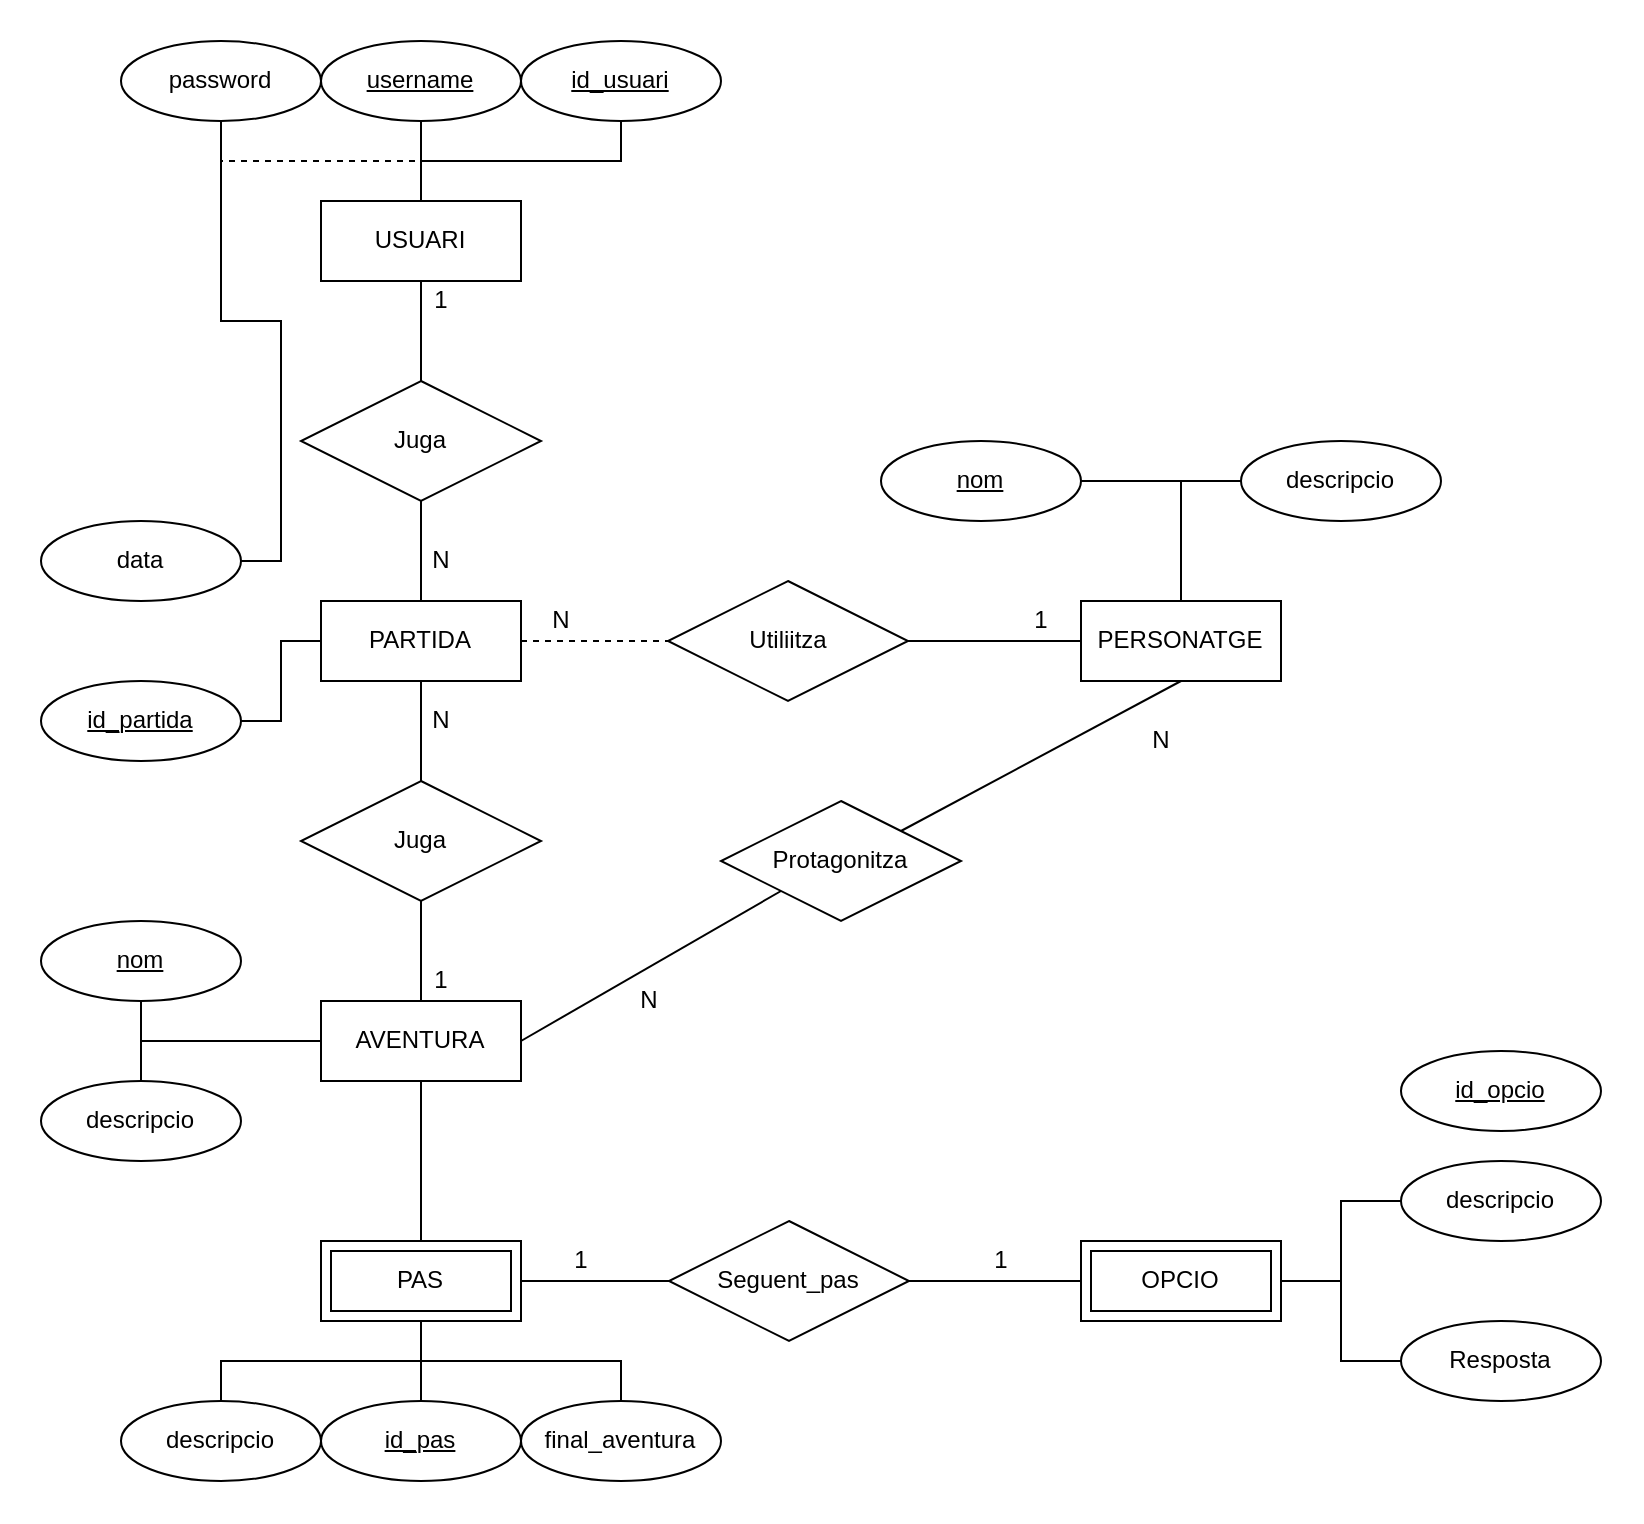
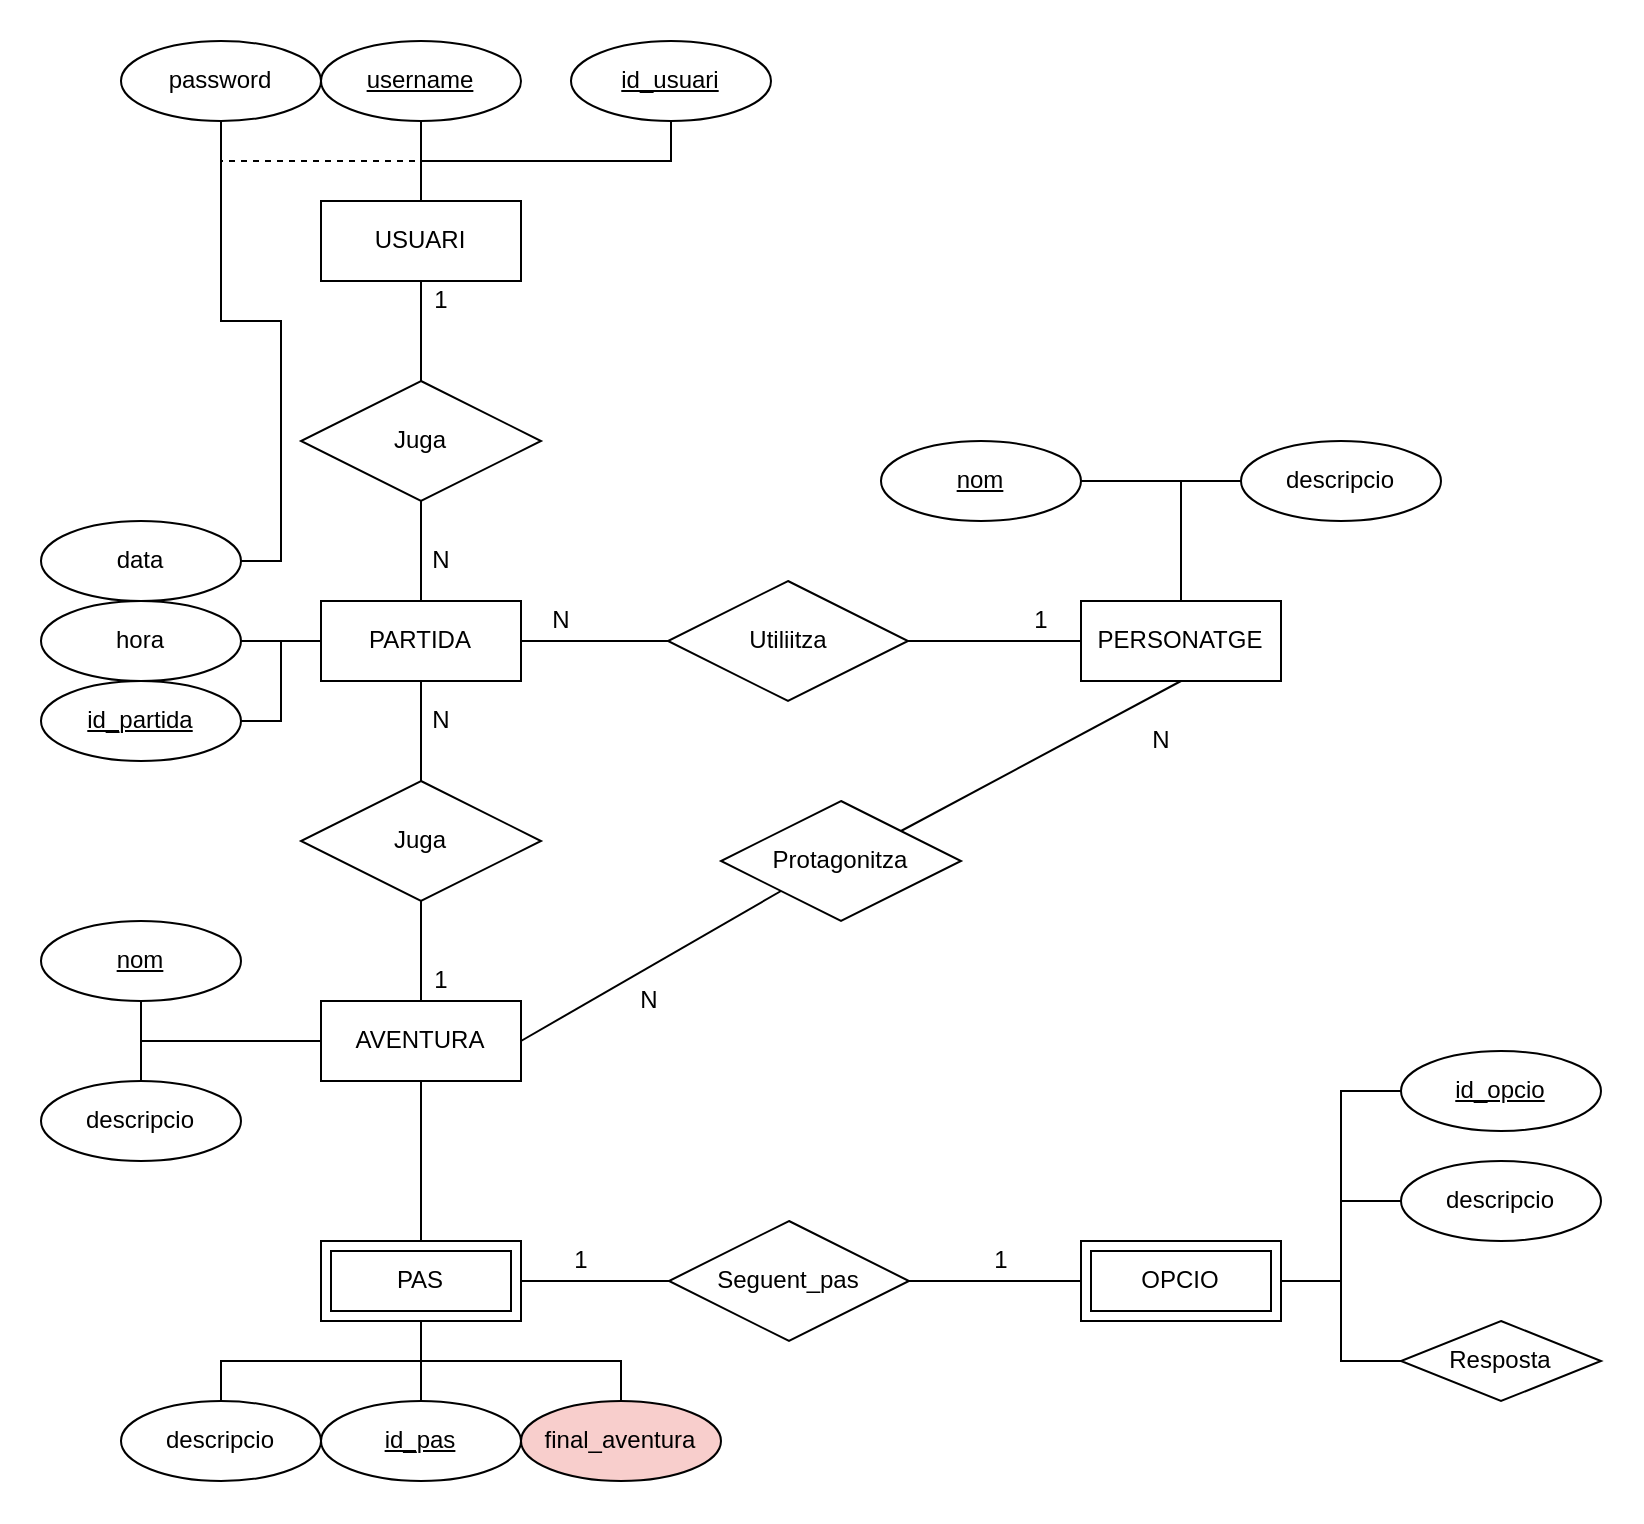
- <mxCell id="17" value="id_usuari" style="ellipse;whiteSpace=wrap;html=1;align=center;fontStyle=4;" parent="1" vertex="1"><mxGeometry x="260" width="100" height="40" as="geometry" y="20" /></mxCell>
+ <mxCell id="17" value="id_usuari" style="ellipse;whiteSpace=wrap;html=1;align=center;fontStyle=4;" parent="1" vertex="1"><mxGeometry x="285" y="20" width="100" height="40" as="geometry" /></mxCell>
+ <mxCell id="25" value="hora" style="ellipse;whiteSpace=wrap;html=1;align=center;" parent="1" vertex="1"><mxGeometry x="20" y="300" width="100" height="40" as="geometry" /></mxCell>
+ <mxCell id="24" style="edgeStyle=orthogonalEdgeStyle;rounded=0;orthogonalLoop=1;jettySize=auto;html=1;exitX=1;exitY=0.5;exitDx=0;exitDy=0;entryX=0;entryY=0.5;entryDx=0;entryDy=0;endArrow=none;endFill=0;" parent="1" source="25" target="6" edge="1"><mxGeometry relative="1" as="geometry" /></mxCell>
- <mxCell id="4" value="" style="edgeStyle=orthogonalEdgeStyle;rounded=0;orthogonalLoop=1;jettySize=auto;html=1;endArrow=none;endFill=0;dashed=1;" parent="1" source="6" target="21" edge="1"><mxGeometry relative="1" as="geometry" /></mxCell>
+ <mxCell id="4" value="" style="edgeStyle=orthogonalEdgeStyle;rounded=0;orthogonalLoop=1;jettySize=auto;html=1;endArrow=none;endFill=0;" parent="1" source="6" target="21" edge="1"><mxGeometry relative="1" as="geometry" /></mxCell>
+ <mxCell id="52" style="edgeStyle=orthogonalEdgeStyle;rounded=0;orthogonalLoop=1;jettySize=auto;html=1;exitX=0;exitY=0.5;exitDx=0;exitDy=0;entryX=1;entryY=0.5;entryDx=0;entryDy=0;endArrow=none;endFill=0;" parent="1" source="53" target="44" edge="1"><mxGeometry relative="1" as="geometry" /></mxCell>
- <mxCell id="56" value="Resposta" style="ellipse;whiteSpace=wrap;html=1;align=center;" parent="1" vertex="1"><mxGeometry x="700" y="660" width="100" height="40" as="geometry" /></mxCell>
+ <mxCell id="56" value="Resposta" style="rhombus;whiteSpace=wrap;html=1;align=center;" parent="1" vertex="1"><mxGeometry x="700" y="660" width="100" height="40" as="geometry" /></mxCell>
- <mxCell id="51" value="final_aventura" style="ellipse;whiteSpace=wrap;html=1;align=center;" parent="1" vertex="1"><mxGeometry x="260" y="700" width="100" height="40" as="geometry" /></mxCell>
+ <mxCell id="51" value="final_aventura" style="ellipse;whiteSpace=wrap;html=1;align=center;fillColor=#f8cecc;" parent="1" vertex="1"><mxGeometry x="260" y="700" width="100" height="40" as="geometry" /></mxCell>
